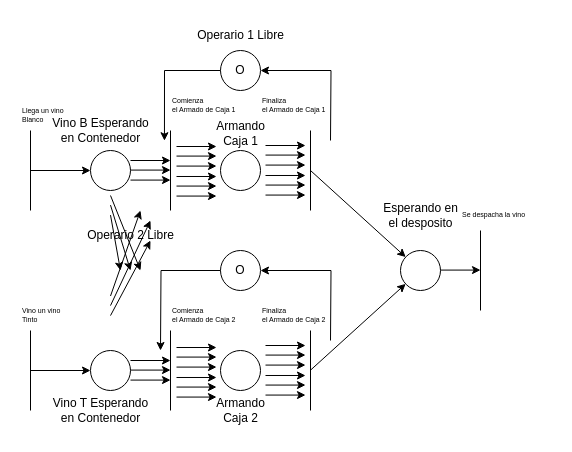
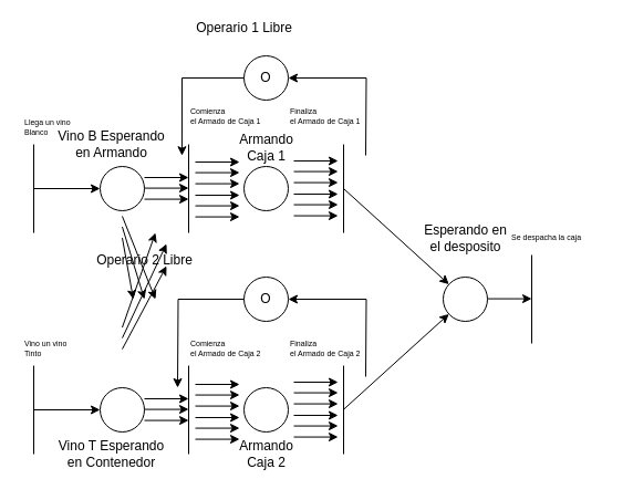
- <mxCell id="19" value="Operario 1 Libre" style="text;html=1;align=center;verticalAlign=middle;resizable=0;points=[];autosize=1;strokeColor=none;fillColor=none;" parent="1" vertex="1"><mxGeometry x="185" y="20" width="110" height="30" as="geometry" /></mxCell>
+ <mxCell id="19" value="Operario 1 Libre" style="text;html=1;align=center;verticalAlign=middle;resizable=0;points=[];autosize=1;strokeColor=none;fillColor=none;" parent="1" vertex="1"><mxGeometry x="165" y="10" width="110" height="30" as="geometry" /></mxCell>
- <mxCell id="8" value="Vino B Esperando&lt;div&gt;en Contenedor&lt;/div&gt;" style="text;html=1;align=center;verticalAlign=middle;resizable=0;points=[];autosize=1;strokeColor=none;fillColor=none;" parent="1" vertex="1"><mxGeometry x="40" y="110" width="120" height="40" as="geometry" /></mxCell>
+ <mxCell id="8" value="Vino B Esperando&lt;div&gt;en Armando&lt;/div&gt;" style="text;html=1;align=center;verticalAlign=middle;resizable=0;points=[];autosize=1;strokeColor=none;fillColor=none;" parent="1" vertex="1"><mxGeometry x="40" y="110" width="120" height="40" as="geometry" /></mxCell>
- <mxCell id="28" value="&lt;h5 style=&quot;font-size: 7px;&quot;&gt;&lt;span style=&quot;font-weight: 400;&quot;&gt;Se despacha la vino&lt;/span&gt;&lt;/h5&gt;" style="text;html=1;align=left;verticalAlign=middle;resizable=0;points=[];autosize=1;strokeColor=none;fillColor=none;" parent="1" vertex="1"><mxGeometry x="460" y="190" width="90" height="50" as="geometry" /></mxCell>
+ <mxCell id="28" value="&lt;h5 style=&quot;font-size: 7px;&quot;&gt;&lt;span style=&quot;font-weight: 400;&quot;&gt;Se despacha la caja&lt;/span&gt;&lt;/h5&gt;" style="text;html=1;align=left;verticalAlign=middle;resizable=0;points=[];autosize=1;strokeColor=none;fillColor=none;" parent="1" vertex="1"><mxGeometry x="460" y="190" width="90" height="50" as="geometry" /></mxCell>
